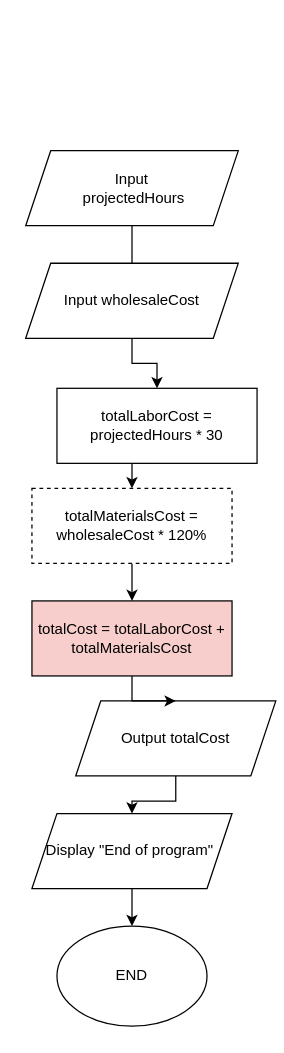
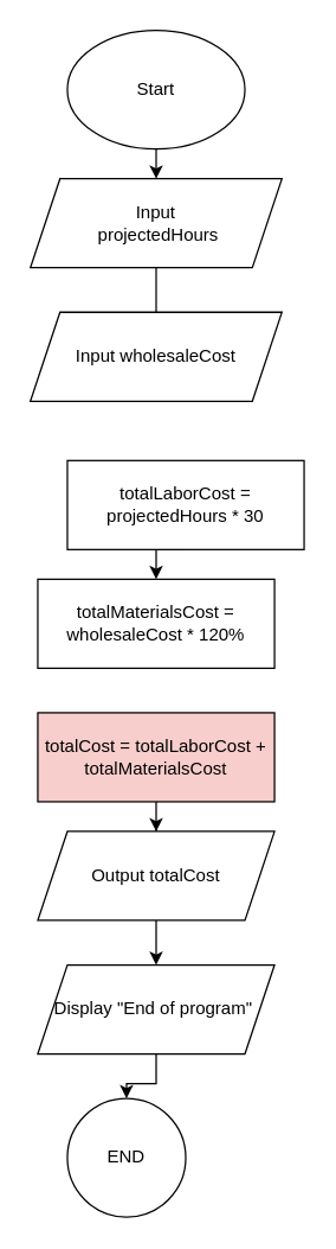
+ <mxCell id="3" value="Start" style="ellipse;whiteSpace=wrap;html=1;" vertex="1" parent="1"><mxGeometry x="45" y="20" width="120" height="80" as="geometry" /></mxCell>
+ <mxCell id="2" style="edgeStyle=orthogonalEdgeStyle;rounded=0;orthogonalLoop=1;jettySize=auto;html=1;exitX=0.5;exitY=1;exitDx=0;exitDy=0;entryX=0.5;entryY=0;entryDx=0;entryDy=0;" edge="1" parent="1" source="3" target="5"><mxGeometry relative="1" as="geometry" /></mxCell>
- <mxCell id="6" style="edgeStyle=orthogonalEdgeStyle;rounded=0;orthogonalLoop=1;jettySize=auto;html=1;exitX=0.5;exitY=1;exitDx=0;exitDy=0;entryX=0.5;entryY=0;entryDx=0;entryDy=0;" edge="1" parent="1" source="7" target="9"><mxGeometry relative="1" as="geometry" /></mxCell>
- <mxCell id="11" value="totalMaterialsCost &lt;span class=&quot;hljs-operator&quot;&gt;=&lt;/span&gt; wholesaleCost &lt;span class=&quot;hljs-operator&quot;&gt;* 120%&lt;/span&gt;" style="rounded=0;whiteSpace=wrap;html=1;dashed=1;" vertex="1" parent="1"><mxGeometry x="25" y="390" width="160" height="60" as="geometry" /></mxCell>
+ <mxCell id="11" value="totalMaterialsCost &lt;span class=&quot;hljs-operator&quot;&gt;=&lt;/span&gt; wholesaleCost &lt;span class=&quot;hljs-operator&quot;&gt;* 120%&lt;/span&gt;" style="rounded=0;whiteSpace=wrap;html=1;" vertex="1" parent="1"><mxGeometry x="25" y="390" width="160" height="60" as="geometry" /></mxCell>
- <mxCell id="10" style="edgeStyle=orthogonalEdgeStyle;rounded=0;orthogonalLoop=1;jettySize=auto;html=1;exitX=0.5;exitY=1;exitDx=0;exitDy=0;" edge="1" parent="1" source="11" target="15"><mxGeometry relative="1" as="geometry" /></mxCell>
- <mxCell id="13" value="Output totalCost" style="shape=parallelogram;perimeter=parallelogramPerimeter;whiteSpace=wrap;html=1;fixedSize=1;" vertex="1" parent="1"><mxGeometry x="60" y="560" width="160" height="60" as="geometry" /></mxCell>
+ <mxCell id="13" value="Output totalCost" style="shape=parallelogram;perimeter=parallelogramPerimeter;whiteSpace=wrap;html=1;fixedSize=1;" vertex="1" parent="1"><mxGeometry x="25" y="560" width="160" height="60" as="geometry" /></mxCell>
- <mxCell id="18" value="END" style="ellipse;whiteSpace=wrap;html=1;" vertex="1" parent="1"><mxGeometry x="45" y="740" width="120" height="80" as="geometry" /></mxCell>
+ <mxCell id="18" value="END" style="ellipse;whiteSpace=wrap;html=1;" vertex="1" parent="1"><mxGeometry x="45" y="740" width="80" height="80" as="geometry" /></mxCell>
